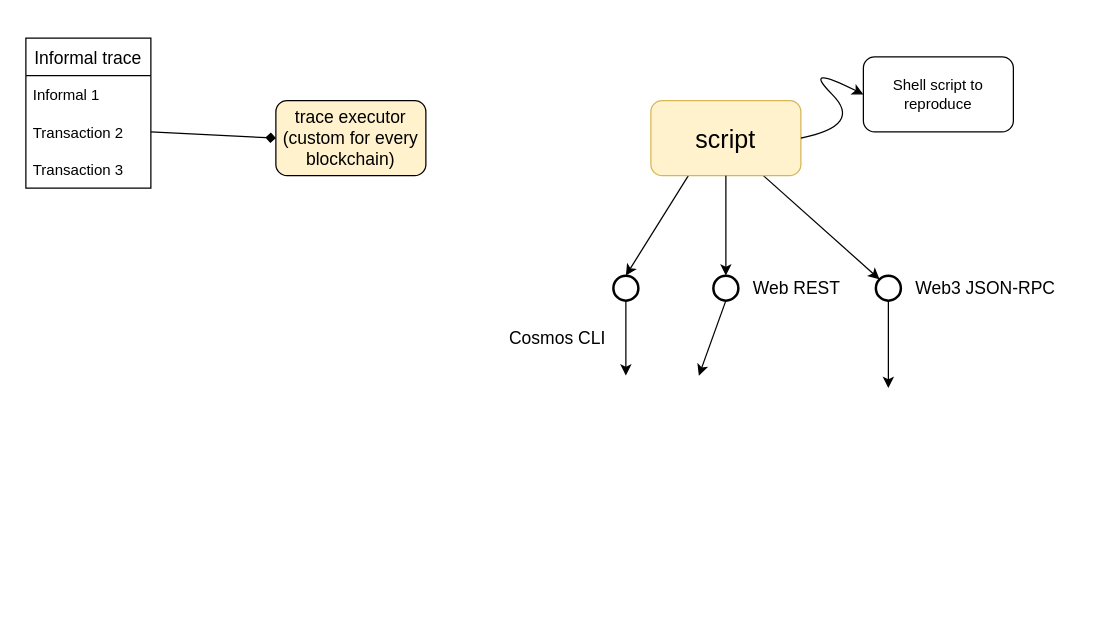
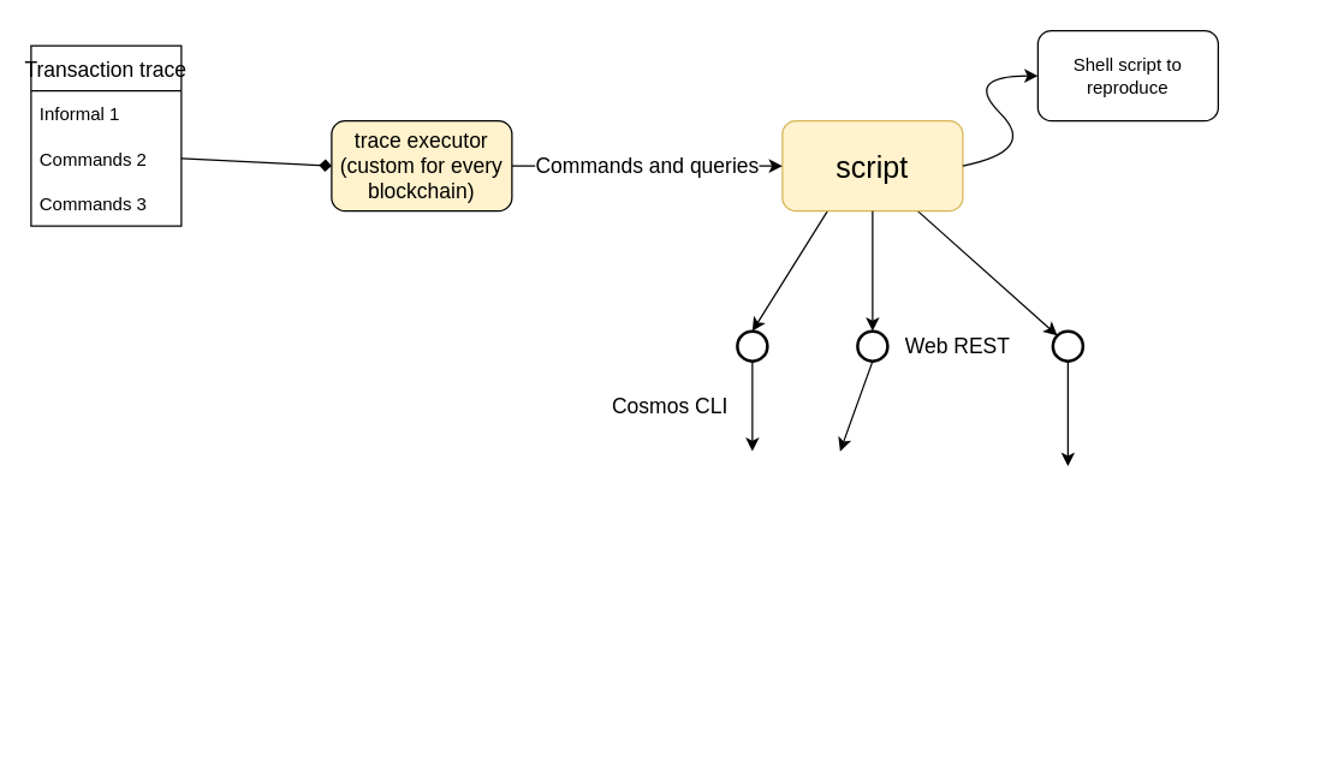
- <mxCell id="15" value="Informal trace" style="swimlane;fontStyle=0;childLayout=stackLayout;horizontal=1;startSize=30;horizontalStack=0;resizeParent=1;resizeParentMax=0;resizeLast=0;collapsible=1;marginBottom=0;fontSize=14;" vertex="1" parent="1"><mxGeometry x="20" y="30" width="100" height="120" as="geometry" /></mxCell>
+ <mxCell id="15" value="Transaction trace" style="swimlane;fontStyle=0;childLayout=stackLayout;horizontal=1;startSize=30;horizontalStack=0;resizeParent=1;resizeParentMax=0;resizeLast=0;collapsible=1;marginBottom=0;fontSize=14;" vertex="1" parent="1"><mxGeometry x="20" y="30" width="100" height="120" as="geometry" /></mxCell>
- <mxCell id="25" value="Shell script to reproduce" style="rounded=1;whiteSpace=wrap;html=1;" vertex="1" parent="1"><mxGeometry x="690" y="45" width="120" height="60" as="geometry" /></mxCell>
+ <mxCell id="25" value="Shell script to reproduce" style="rounded=1;whiteSpace=wrap;html=1;" vertex="1" parent="1"><mxGeometry x="690" y="20" width="120" height="60" as="geometry" /></mxCell>
- <mxCell id="17" value="Transaction 2" style="text;strokeColor=none;fillColor=none;align=left;verticalAlign=middle;spacingLeft=4;spacingRight=4;overflow=hidden;points=[[0,0.5],[1,0.5]];portConstraint=eastwest;rotatable=0;" vertex="1" parent="15"><mxGeometry y="60" width="100" height="30" as="geometry" /></mxCell>
+ <mxCell id="17" value="Commands 2" style="text;strokeColor=none;fillColor=none;align=left;verticalAlign=middle;spacingLeft=4;spacingRight=4;overflow=hidden;points=[[0,0.5],[1,0.5]];portConstraint=eastwest;rotatable=0;" vertex="1" parent="15"><mxGeometry y="60" width="100" height="30" as="geometry" /></mxCell>
+ <mxCell id="6" value="Commands and queries" style="endArrow=classic;html=1;rounded=0;exitX=1;exitY=0.5;exitDx=0;exitDy=0;entryX=0;entryY=0.5;entryDx=0;entryDy=0;fontSize=14;" edge="1" parent="1" source="2" target="5"><mxGeometry width="50" height="50" relative="1" as="geometry"><mxPoint x="350" y="130" as="sourcePoint" /><mxPoint x="400" y="80" as="targetPoint" /></mxGeometry></mxCell>
- <mxCell id="18" value="Transaction 3" style="text;strokeColor=none;fillColor=none;align=left;verticalAlign=middle;spacingLeft=4;spacingRight=4;overflow=hidden;points=[[0,0.5],[1,0.5]];portConstraint=eastwest;rotatable=0;" vertex="1" parent="15"><mxGeometry y="90" width="100" height="30" as="geometry" /></mxCell>
+ <mxCell id="18" value="Commands 3" style="text;strokeColor=none;fillColor=none;align=left;verticalAlign=middle;spacingLeft=4;spacingRight=4;overflow=hidden;points=[[0,0.5],[1,0.5]];portConstraint=eastwest;rotatable=0;" vertex="1" parent="15"><mxGeometry y="90" width="100" height="30" as="geometry" /></mxCell>
- <mxCell id="14" value="Web3 JSON-RPC" style="text;html=1;align=left;verticalAlign=middle;resizable=0;points=[];autosize=1;strokeColor=none;fillColor=none;fontSize=14;" vertex="1" parent="1"><mxGeometry x="730" y="220" width="130" height="20" as="geometry" /></mxCell>
